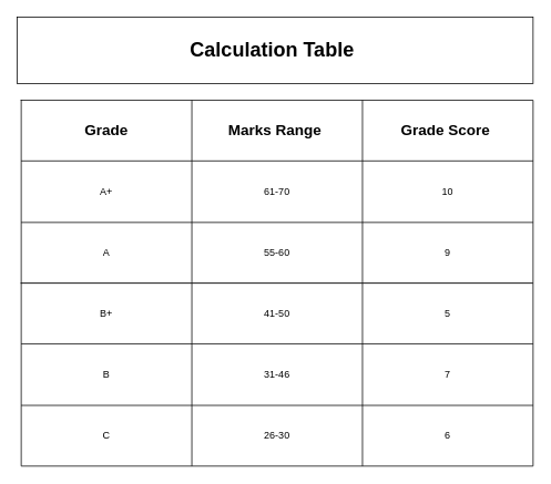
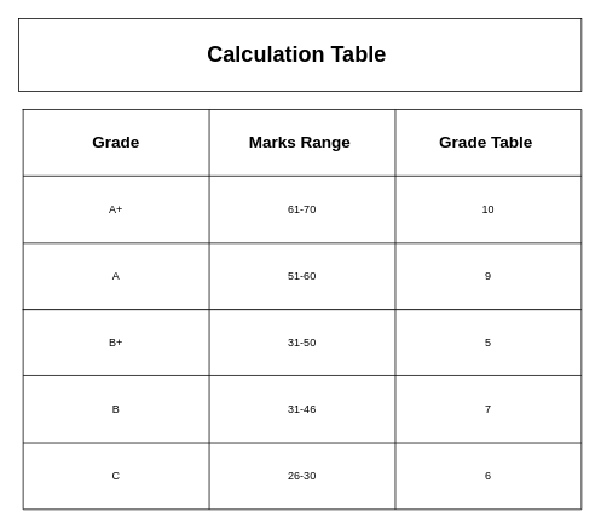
- <mxCell id="7" value="&lt;h2&gt;Grade Score&amp;nbsp;&lt;/h2&gt;" style="shape=partialRectangle;html=1;whiteSpace=wrap;connectable=0;fillColor=none;top=0;left=0;bottom=0;right=0;overflow=hidden;" vertex="1" parent="4"><mxGeometry x="410" width="205" height="73" as="geometry"><mxRectangle width="205" height="73" as="alternateBounds" /></mxGeometry></mxCell>
+ <mxCell id="7" value="&lt;h2&gt;Grade Table&amp;nbsp;&lt;/h2&gt;" style="shape=partialRectangle;html=1;whiteSpace=wrap;connectable=0;fillColor=none;top=0;left=0;bottom=0;right=0;overflow=hidden;" vertex="1" parent="4"><mxGeometry x="410" width="205" height="73" as="geometry"><mxRectangle width="205" height="73" as="alternateBounds" /></mxGeometry></mxCell>
- <mxCell id="14" value="55-60" style="shape=partialRectangle;html=1;whiteSpace=wrap;connectable=0;fillColor=none;top=0;left=0;bottom=0;right=0;overflow=hidden;" vertex="1" parent="12"><mxGeometry x="205" width="205" height="73" as="geometry"><mxRectangle width="205" height="73" as="alternateBounds" /></mxGeometry></mxCell>
+ <mxCell id="14" value="51-60" style="shape=partialRectangle;html=1;whiteSpace=wrap;connectable=0;fillColor=none;top=0;left=0;bottom=0;right=0;overflow=hidden;" vertex="1" parent="12"><mxGeometry x="205" width="205" height="73" as="geometry"><mxRectangle width="205" height="73" as="alternateBounds" /></mxGeometry></mxCell>
- <mxCell id="19" value="41-50" style="shape=partialRectangle;html=1;whiteSpace=wrap;connectable=0;fillColor=none;top=0;left=0;bottom=0;right=0;overflow=hidden;" vertex="1" parent="17"><mxGeometry x="205" width="205" height="73" as="geometry"><mxRectangle width="205" height="73" as="alternateBounds" /></mxGeometry></mxCell>
+ <mxCell id="19" value="31-50" style="shape=partialRectangle;html=1;whiteSpace=wrap;connectable=0;fillColor=none;top=0;left=0;bottom=0;right=0;overflow=hidden;" vertex="1" parent="17"><mxGeometry x="205" width="205" height="73" as="geometry"><mxRectangle width="205" height="73" as="alternateBounds" /></mxGeometry></mxCell>
